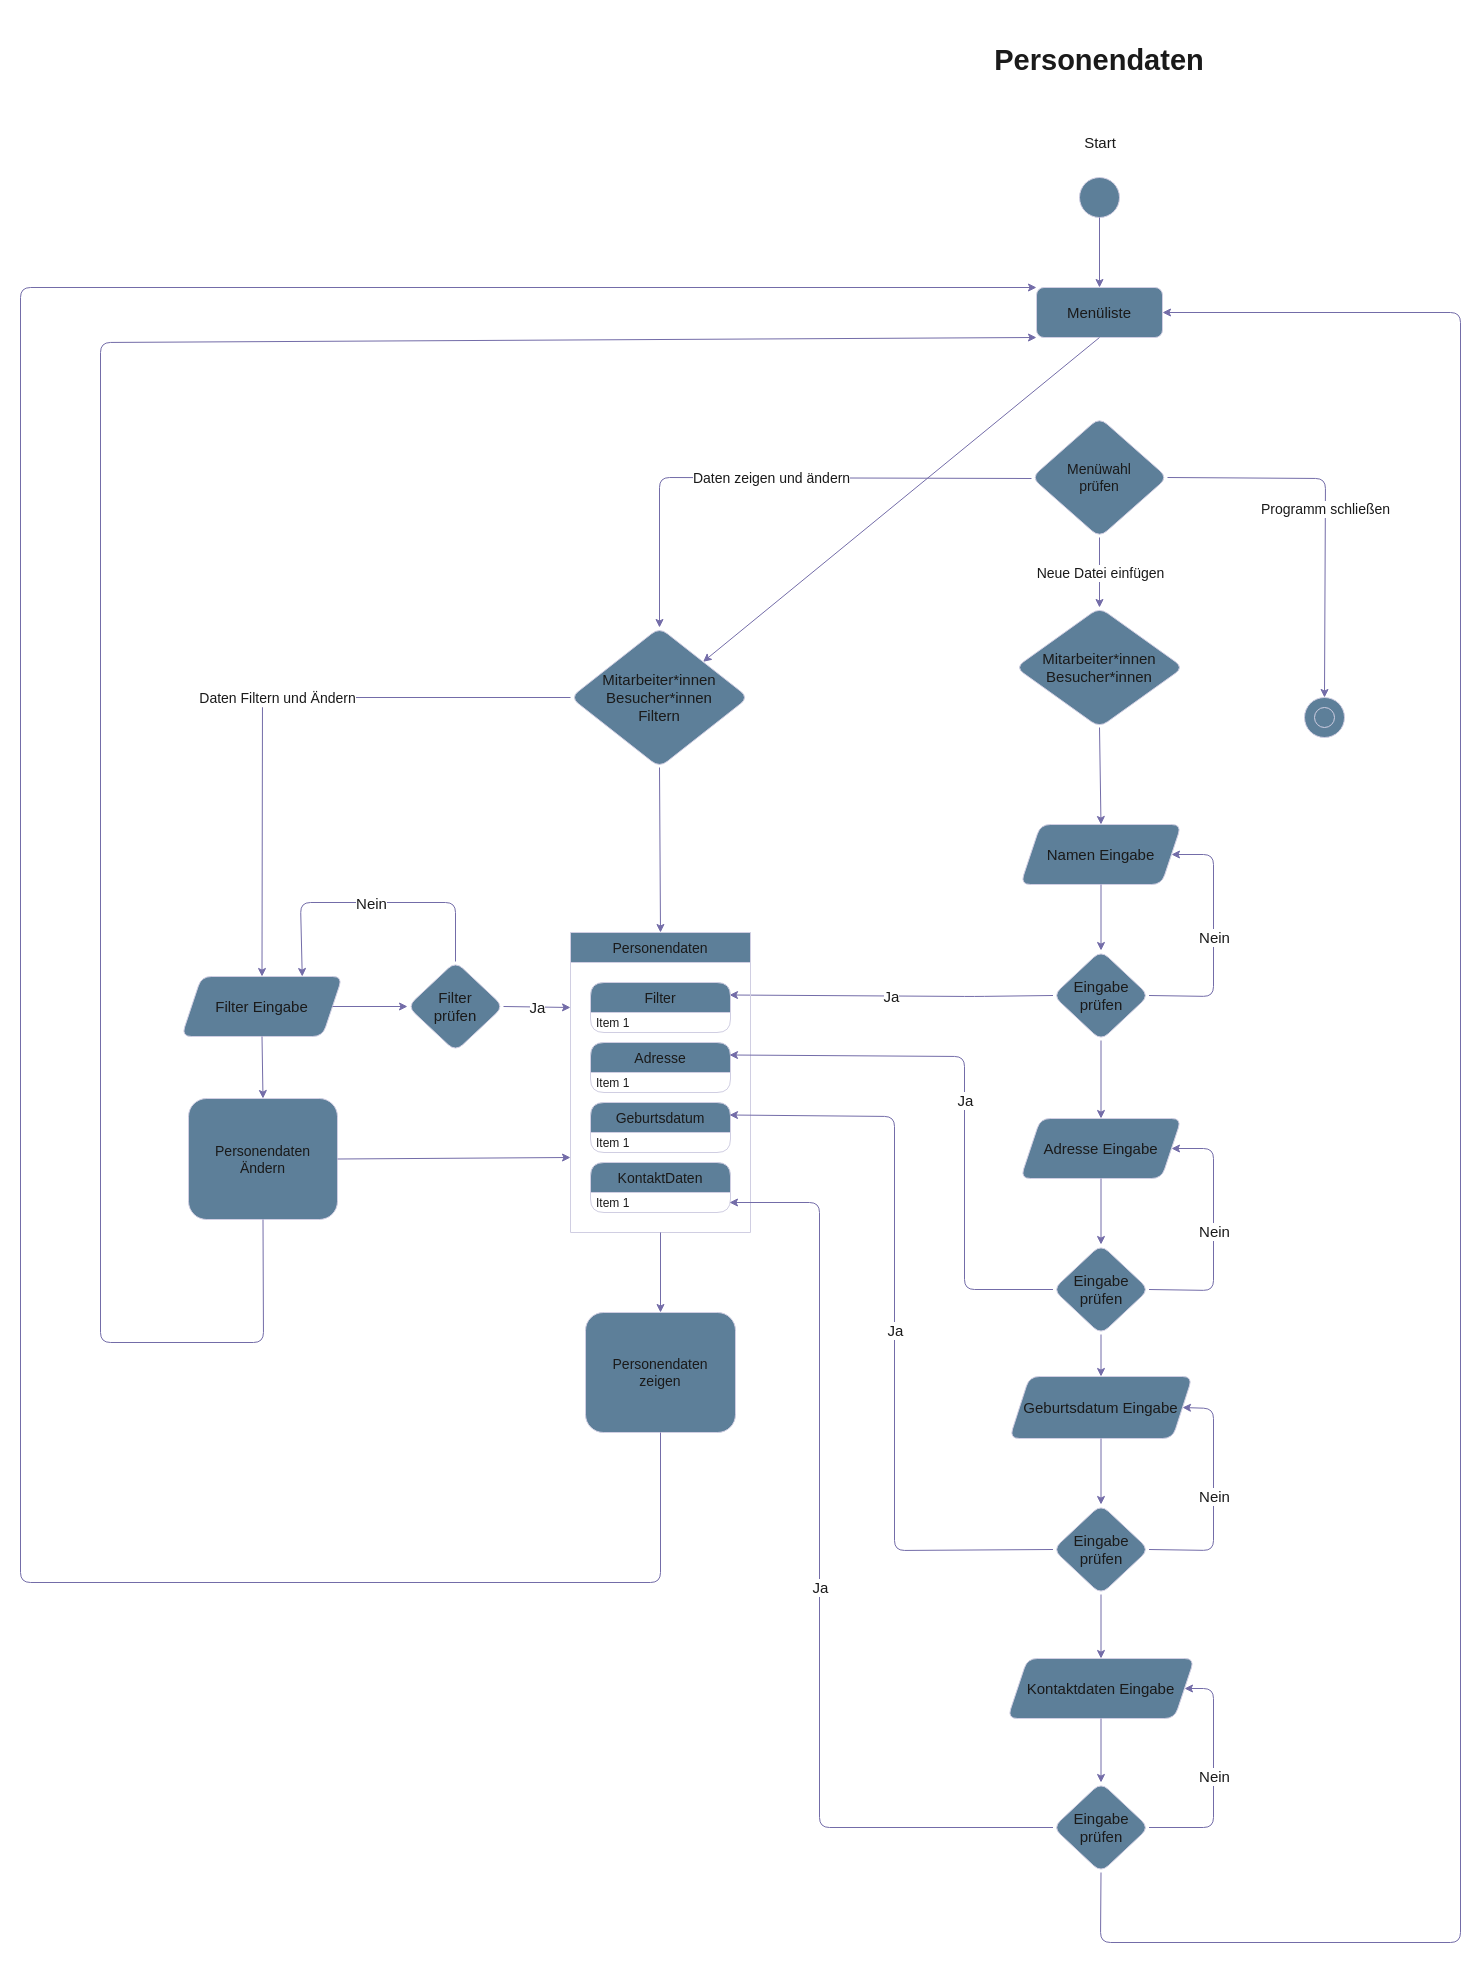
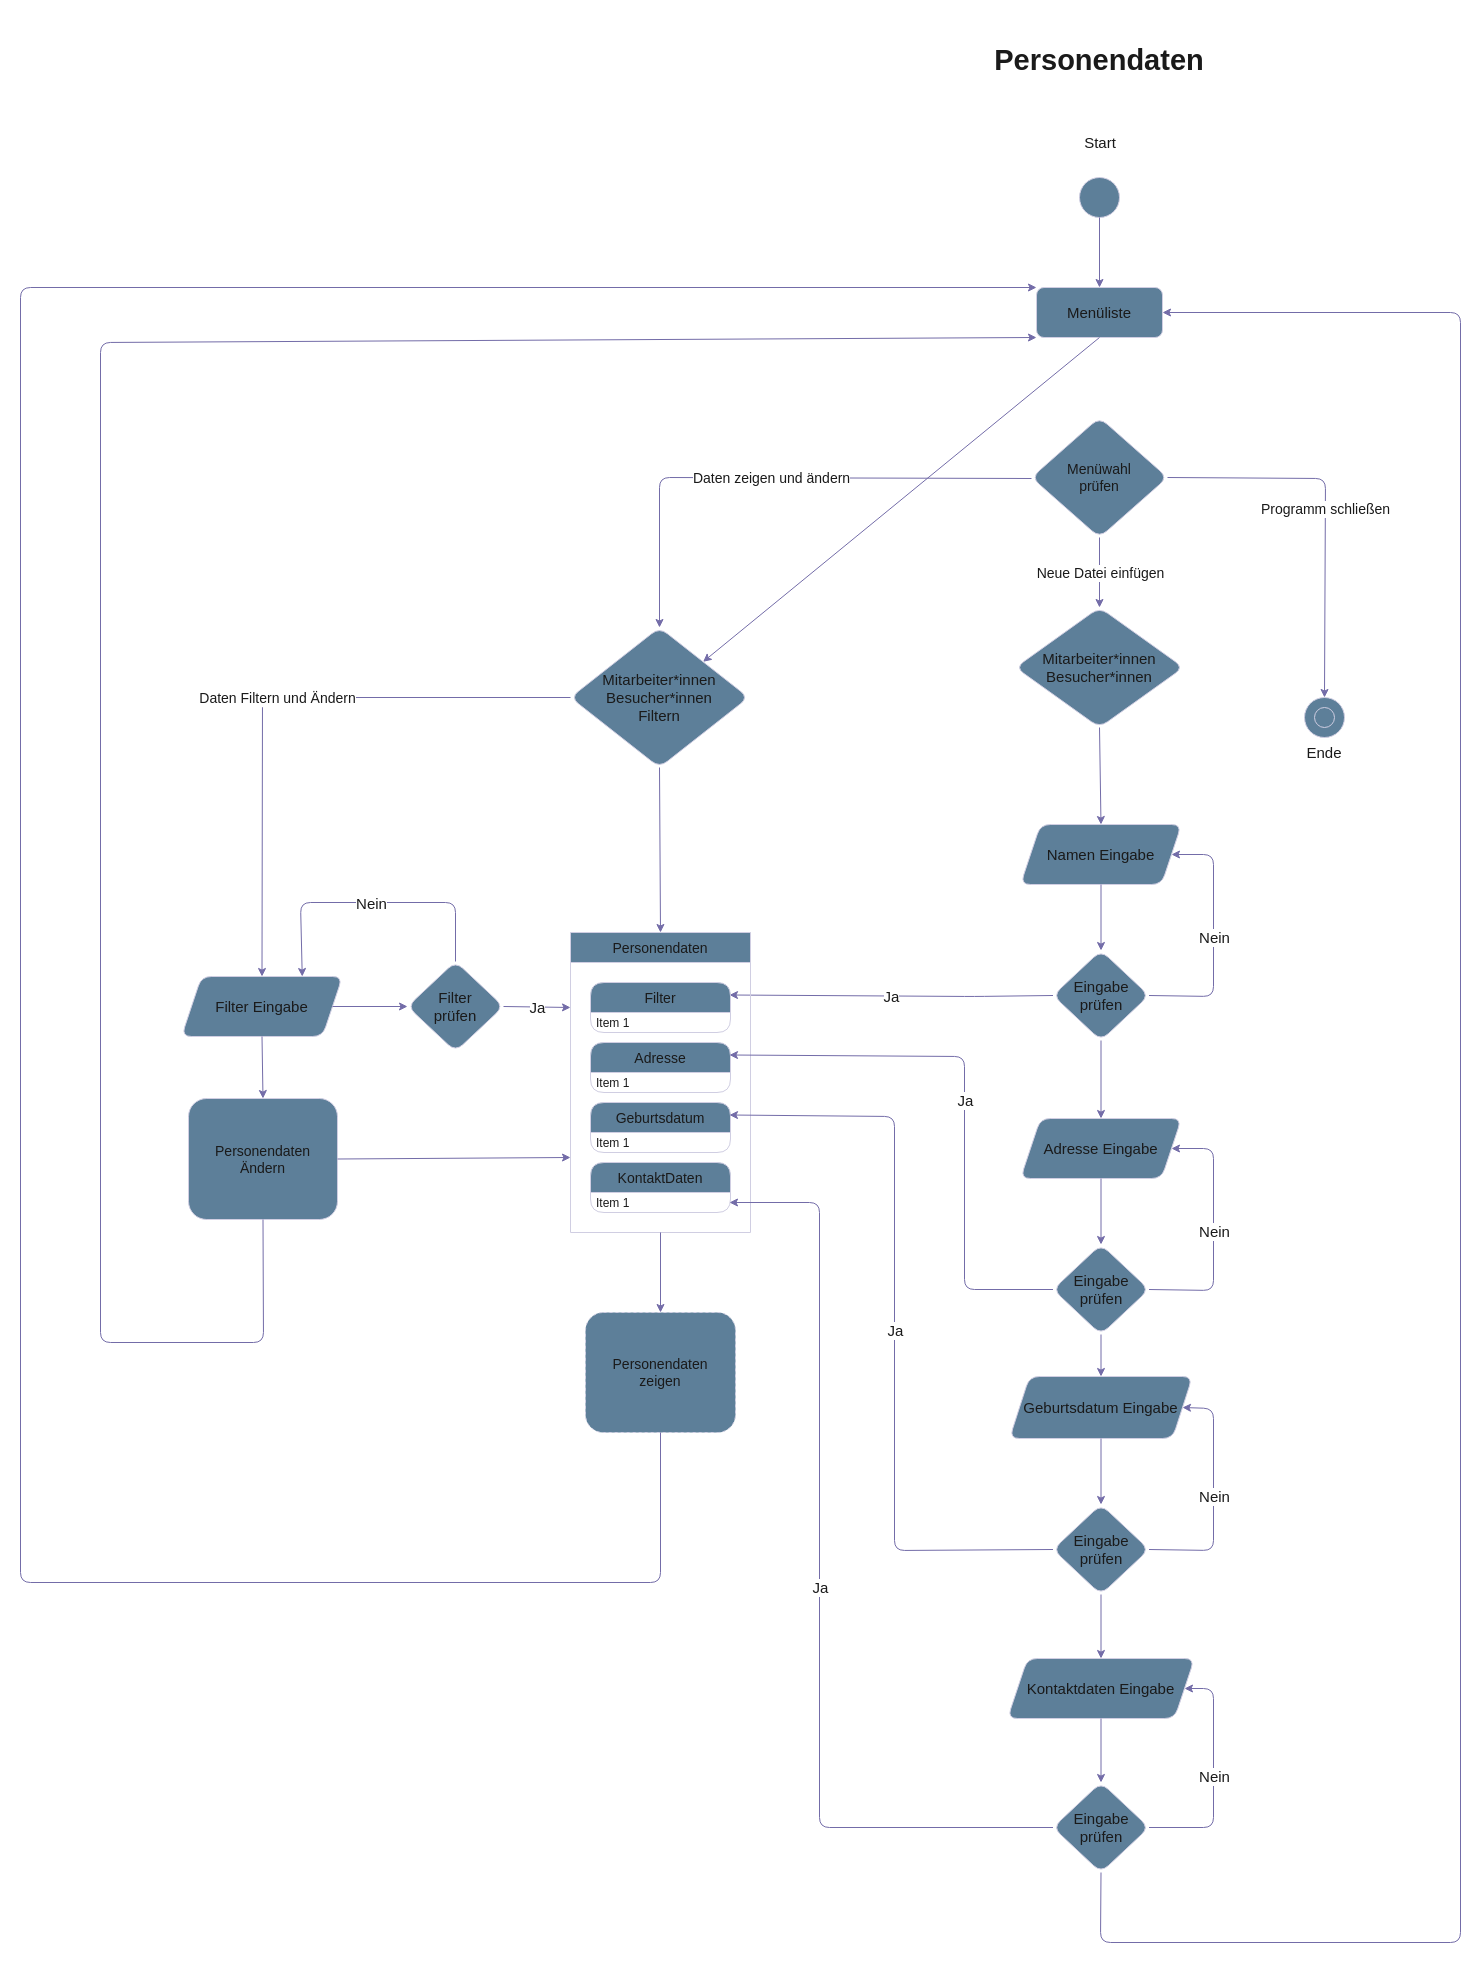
+ <mxCell id="24" value="Ende" style="text;html=1;strokeColor=none;fillColor=none;align=center;verticalAlign=middle;whiteSpace=wrap;rounded=1;fontSize=15;fontColor=#1A1A1A;" vertex="1" parent="1"><mxGeometry x="1294" y="737" width="60" height="30" as="geometry" /></mxCell>
- <mxCell id="10" value="Personendaten&lt;br style=&quot;font-size: 14px;&quot;&gt;zeigen" style="rounded=1;whiteSpace=wrap;html=1;fontSize=14;fillColor=#5D7F99;strokeColor=#D0CEE2;fontColor=#1A1A1A;" vertex="1" parent="1"><mxGeometry x="585" y="1312" width="150" height="120" as="geometry" /></mxCell>
+ <mxCell id="10" value="Personendaten&lt;br style=&quot;font-size: 14px;&quot;&gt;zeigen" style="rounded=1;whiteSpace=wrap;html=1;fontSize=14;fillColor=#5D7F99;strokeColor=#D0CEE2;fontColor=#1A1A1A;dashed=1;" vertex="1" parent="1"><mxGeometry x="585" y="1312" width="150" height="120" as="geometry" /></mxCell>
